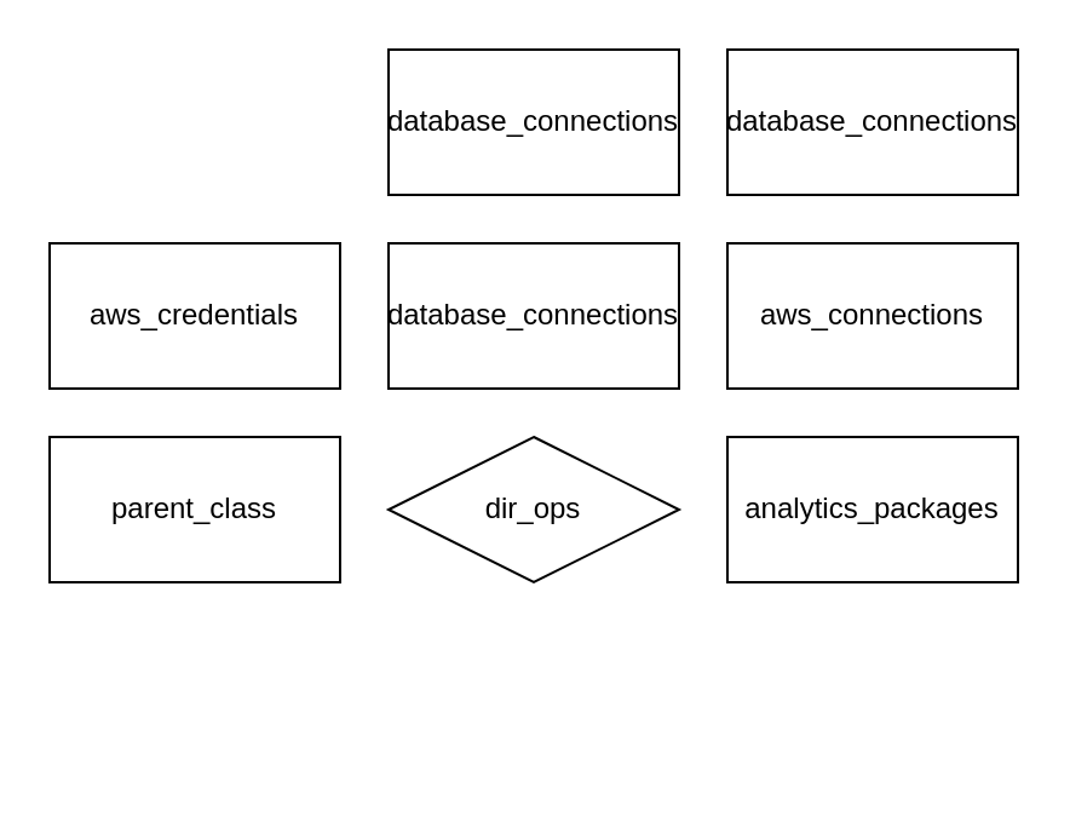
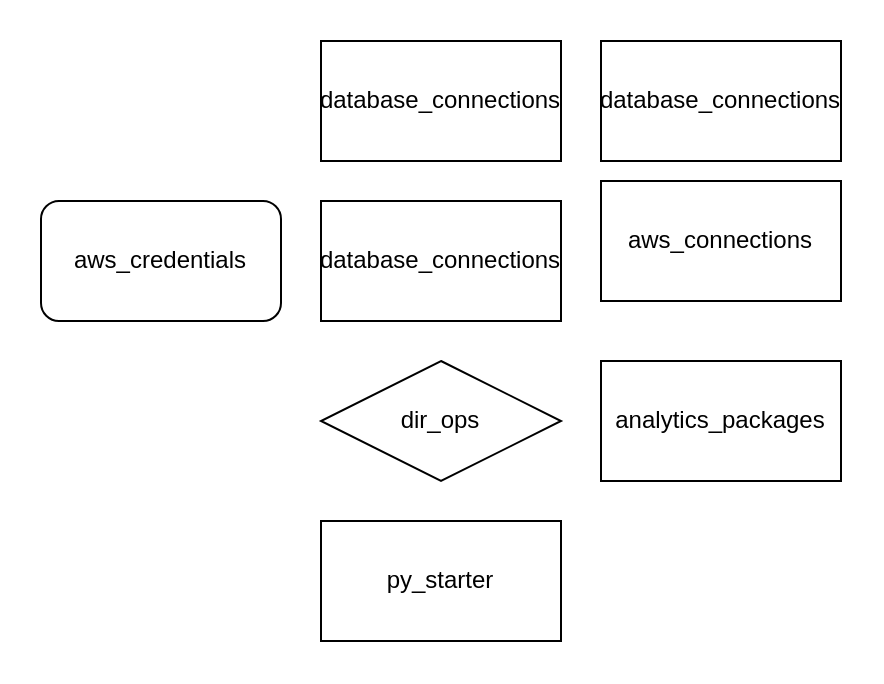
- <mxCell id="8" value="aws_credentials" style="whiteSpace=wrap;html=1;" vertex="1" parent="1"><mxGeometry x="20" y="100" width="120" height="60" as="geometry" /></mxCell>
+ <mxCell id="8" value="aws_credentials" style="whiteSpace=wrap;html=1;rounded=1;" vertex="1" parent="1"><mxGeometry x="20" y="100" width="120" height="60" as="geometry" /></mxCell>
- <mxCell id="7" value="aws_connections" style="whiteSpace=wrap;html=1;" vertex="1" parent="1"><mxGeometry x="300" y="100" width="120" height="60" as="geometry" /></mxCell>
+ <mxCell id="7" value="aws_connections" style="whiteSpace=wrap;html=1;" vertex="1" parent="1"><mxGeometry x="300" y="90" width="120" height="60" as="geometry" /></mxCell>
- <mxCell id="3" value="parent_class" style="rounded=0;whiteSpace=wrap;html=1;" vertex="1" parent="1"><mxGeometry x="20" y="180" width="120" height="60" as="geometry" /></mxCell>
+ <mxCell id="2" value="py_starter" style="rounded=0;whiteSpace=wrap;html=1;" vertex="1" parent="1"><mxGeometry x="160" y="260" width="120" height="60" as="geometry" /></mxCell>
